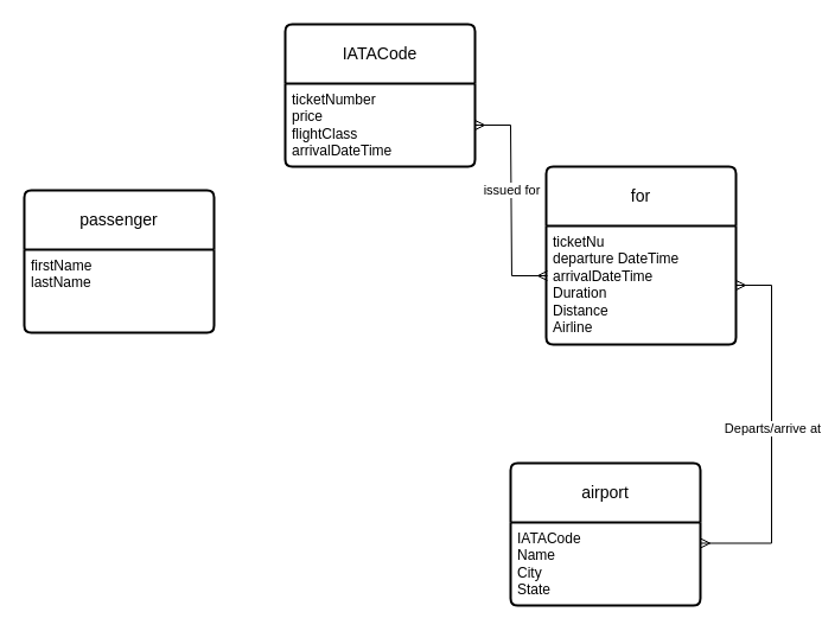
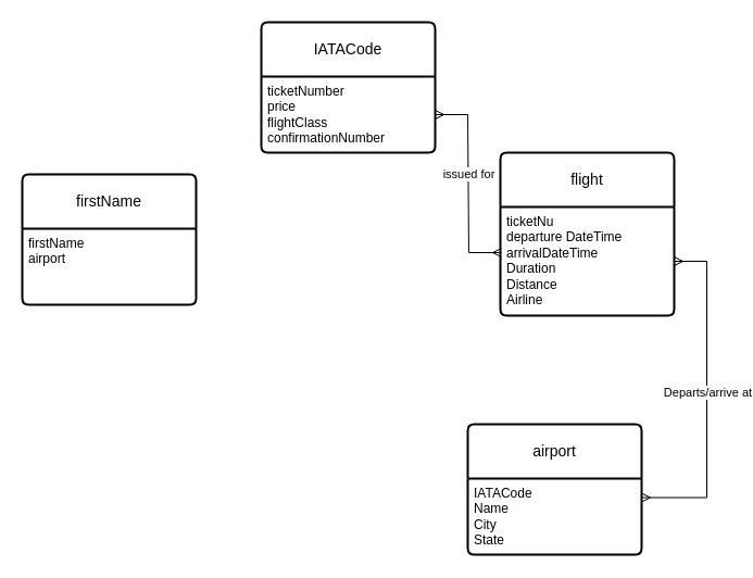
- <mxCell id="11" value="ticketNumber&lt;br&gt;price&lt;br&gt;flightClass&lt;br&gt;arrivalDateTime" style="align=left;strokeColor=none;fillColor=none;spacingLeft=4;fontSize=12;verticalAlign=top;resizable=0;rotatable=0;part=1;html=1;" vertex="1" parent="10"><mxGeometry y="50" width="160" height="70" as="geometry" /></mxCell>
+ <mxCell id="11" value="ticketNumber&lt;br&gt;price&lt;br&gt;flightClass&lt;br&gt;confirmationNumber" style="align=left;strokeColor=none;fillColor=none;spacingLeft=4;fontSize=12;verticalAlign=top;resizable=0;rotatable=0;part=1;html=1;" vertex="1" parent="10"><mxGeometry y="50" width="160" height="70" as="geometry" /></mxCell>
- <mxCell id="4" value="for" style="swimlane;childLayout=stackLayout;horizontal=1;startSize=50;horizontalStack=0;rounded=1;fontSize=14;fontStyle=0;strokeWidth=2;resizeParent=0;resizeLast=1;shadow=0;dashed=0;align=center;arcSize=4;whiteSpace=wrap;html=1;" vertex="1" parent="1"><mxGeometry x="460" y="140" width="160" height="150" as="geometry" /></mxCell>
+ <mxCell id="4" value="flight" style="swimlane;childLayout=stackLayout;horizontal=1;startSize=50;horizontalStack=0;rounded=1;fontSize=14;fontStyle=0;strokeWidth=2;resizeParent=0;resizeLast=1;shadow=0;dashed=0;align=center;arcSize=4;whiteSpace=wrap;html=1;" vertex="1" parent="1"><mxGeometry x="460" y="140" width="160" height="150" as="geometry" /></mxCell>
- <mxCell id="2" value="passenger" style="swimlane;childLayout=stackLayout;horizontal=1;startSize=50;horizontalStack=0;rounded=1;fontSize=14;fontStyle=0;strokeWidth=2;resizeParent=0;resizeLast=1;shadow=0;dashed=0;align=center;arcSize=4;whiteSpace=wrap;html=1;" vertex="1" parent="1"><mxGeometry x="20" y="160" width="160" height="120" as="geometry" /></mxCell>
+ <mxCell id="2" value="firstName" style="swimlane;childLayout=stackLayout;horizontal=1;startSize=50;horizontalStack=0;rounded=1;fontSize=14;fontStyle=0;strokeWidth=2;resizeParent=0;resizeLast=1;shadow=0;dashed=0;align=center;arcSize=4;whiteSpace=wrap;html=1;" vertex="1" parent="1"><mxGeometry x="20" y="160" width="160" height="120" as="geometry" /></mxCell>
- <mxCell id="3" value="firstName&lt;br&gt;lastName&lt;br&gt;" style="align=left;strokeColor=none;fillColor=none;spacingLeft=4;fontSize=12;verticalAlign=top;resizable=0;rotatable=0;part=1;html=1;" vertex="1" parent="2"><mxGeometry y="50" width="160" height="70" as="geometry" /></mxCell>
+ <mxCell id="3" value="firstName&lt;br&gt;airport&lt;br&gt;" style="align=left;strokeColor=none;fillColor=none;spacingLeft=4;fontSize=12;verticalAlign=top;resizable=0;rotatable=0;part=1;html=1;" vertex="1" parent="2"><mxGeometry y="50" width="160" height="70" as="geometry" /></mxCell>
